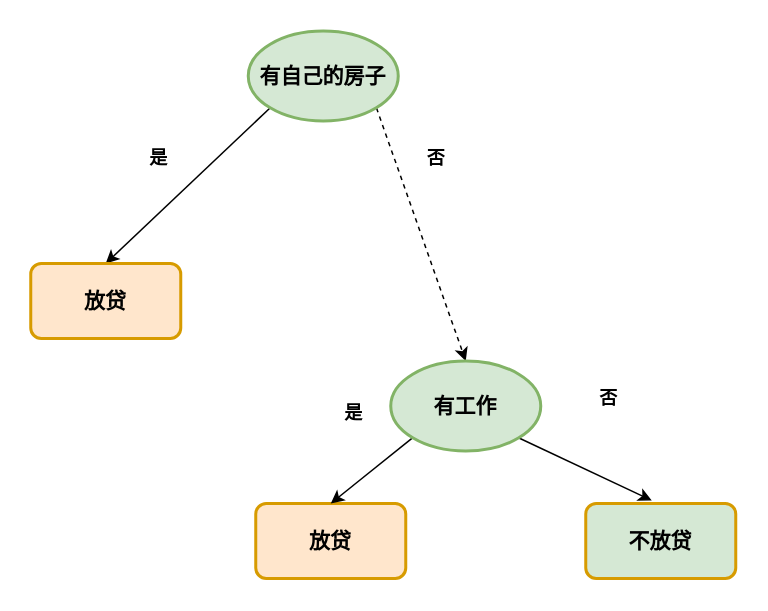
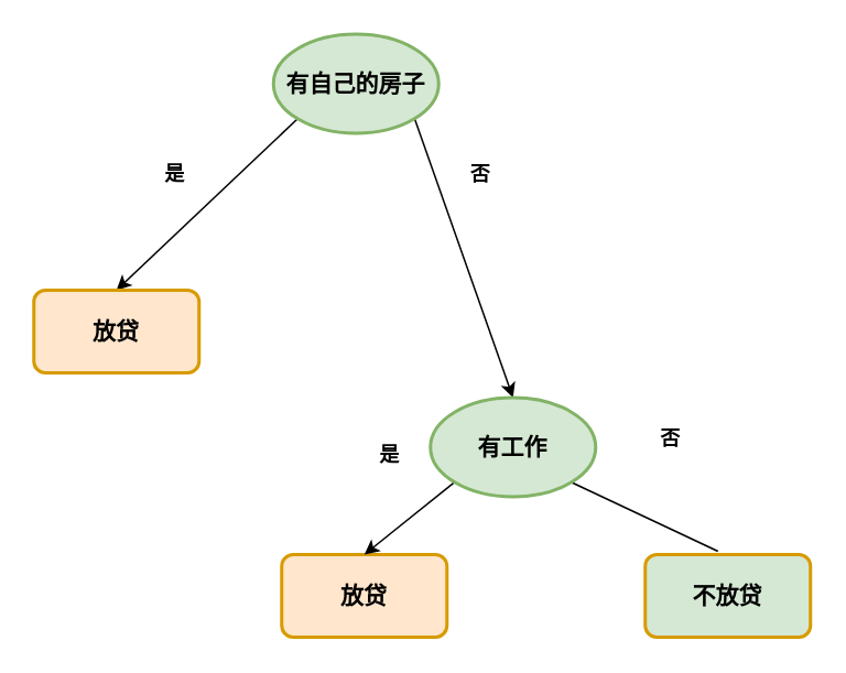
- <mxCell id="3" style="edgeStyle=none;rounded=0;orthogonalLoop=1;jettySize=auto;html=1;exitX=0.855;exitY=0.855;exitDx=0;exitDy=0;exitPerimeter=0;entryX=0.5;entryY=0;entryDx=0;entryDy=0;entryPerimeter=0;dashed=1;" parent="1" source="4" target="11" edge="1"><mxGeometry relative="1" as="geometry" /></mxCell>
+ <mxCell id="3" style="edgeStyle=none;rounded=0;orthogonalLoop=1;jettySize=auto;html=1;exitX=0.855;exitY=0.855;exitDx=0;exitDy=0;exitPerimeter=0;entryX=0.5;entryY=0;entryDx=0;entryDy=0;entryPerimeter=0;" parent="1" source="4" target="11" edge="1"><mxGeometry relative="1" as="geometry" /></mxCell>
- <mxCell id="10" style="edgeStyle=none;rounded=0;orthogonalLoop=1;jettySize=auto;html=1;exitX=0.855;exitY=0.855;exitDx=0;exitDy=0;exitPerimeter=0;entryX=0.44;entryY=-0.04;entryDx=0;entryDy=0;entryPerimeter=0;" parent="1" source="11" target="12" edge="1"><mxGeometry relative="1" as="geometry" /></mxCell>
+ <mxCell id="10" style="edgeStyle=none;rounded=0;orthogonalLoop=1;jettySize=auto;html=1;exitX=0.855;exitY=0.855;exitDx=0;exitDy=0;exitPerimeter=0;entryX=0.44;entryY=-0.04;entryDx=0;entryDy=0;entryPerimeter=0;endArrow=none;" parent="1" source="11" target="12" edge="1"><mxGeometry relative="1" as="geometry" /></mxCell>
